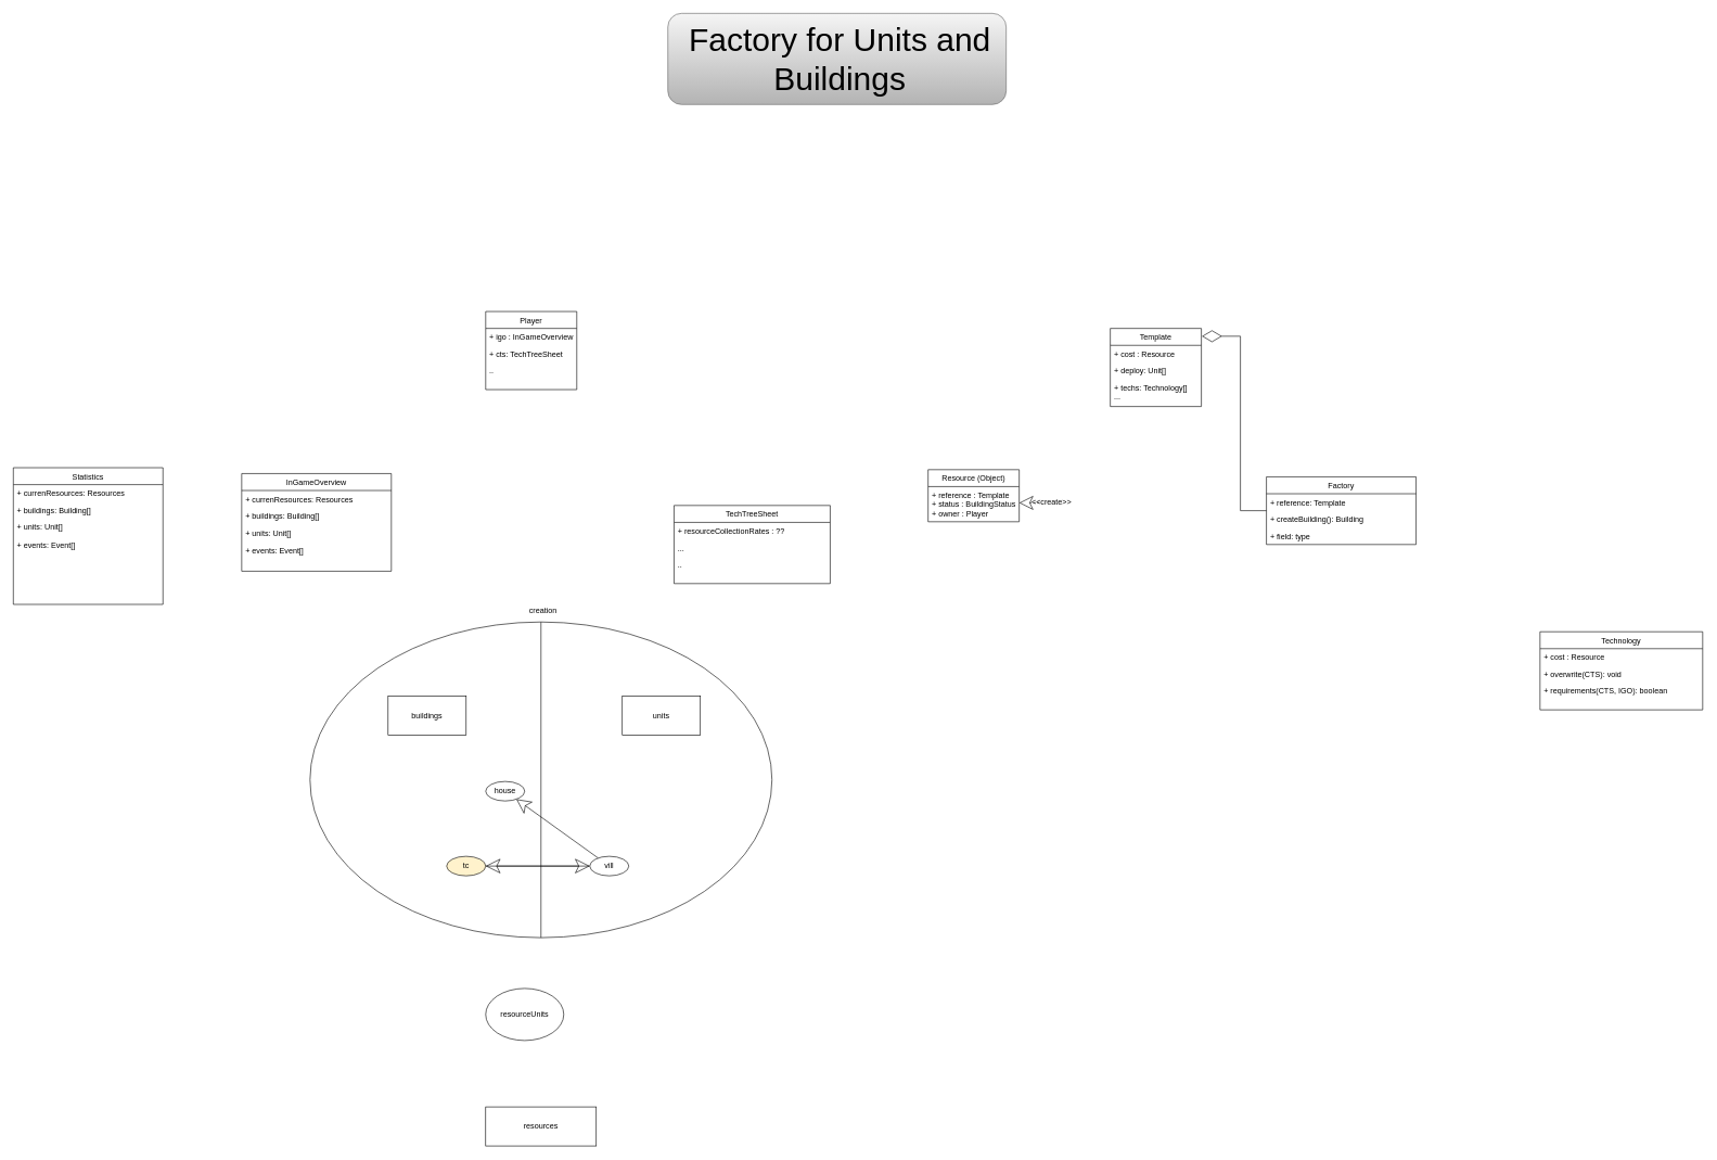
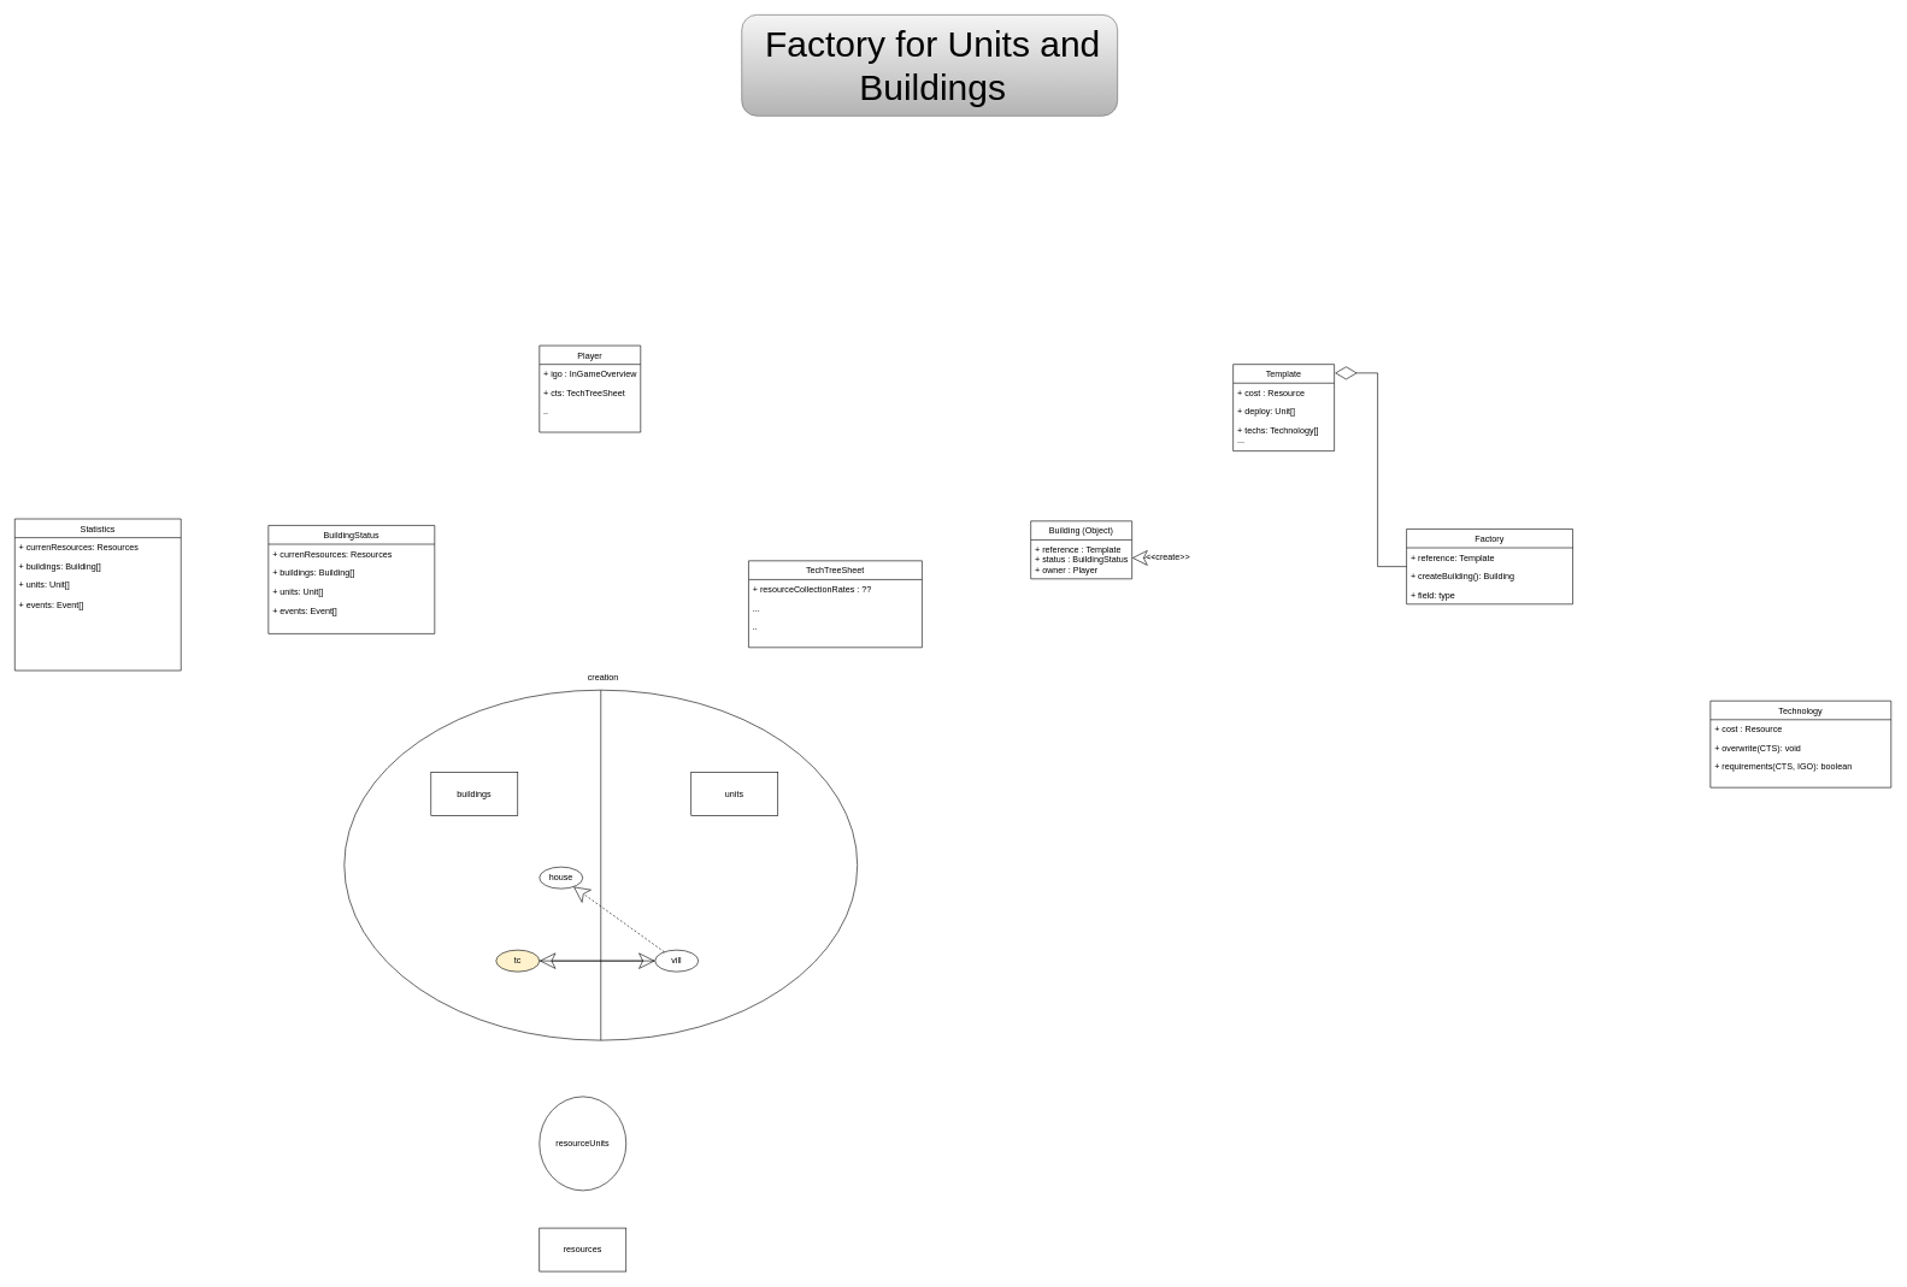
- <mxCell id="13" value="Resource (Object)" style="swimlane;fontStyle=0;childLayout=stackLayout;horizontal=1;startSize=26;fillColor=none;horizontalStack=0;resizeParent=1;resizeParentMax=0;resizeLast=0;collapsible=1;marginBottom=0;" vertex="1" parent="1"><mxGeometry x="1426" y="721" width="140" height="80" as="geometry" /></mxCell>
+ <mxCell id="13" value="Building (Object)" style="swimlane;fontStyle=0;childLayout=stackLayout;horizontal=1;startSize=26;fillColor=none;horizontalStack=0;resizeParent=1;resizeParentMax=0;resizeLast=0;collapsible=1;marginBottom=0;" vertex="1" parent="1"><mxGeometry x="1426" y="721" width="140" height="80" as="geometry" /></mxCell>
- <mxCell id="19" value="InGameOverview" style="swimlane;fontStyle=0;childLayout=stackLayout;horizontal=1;startSize=26;fillColor=none;horizontalStack=0;resizeParent=1;resizeParentMax=0;resizeLast=0;collapsible=1;marginBottom=0;" vertex="1" parent="1"><mxGeometry x="371" y="727" width="230" height="150" as="geometry" /></mxCell>
+ <mxCell id="19" value="BuildingStatus" style="swimlane;fontStyle=0;childLayout=stackLayout;horizontal=1;startSize=26;fillColor=none;horizontalStack=0;resizeParent=1;resizeParentMax=0;resizeLast=0;collapsible=1;marginBottom=0;" vertex="1" parent="1"><mxGeometry x="371" y="727" width="230" height="150" as="geometry" /></mxCell>
- <mxCell id="46" style="edgeStyle=none;rounded=0;orthogonalLoop=1;jettySize=auto;html=1;endArrow=classic;endFill=0;endSize=20;strokeWidth=1;" edge="1" parent="1" source="47" target="50"><mxGeometry relative="1" as="geometry" /></mxCell>
+ <mxCell id="46" style="edgeStyle=none;rounded=0;orthogonalLoop=1;jettySize=auto;html=1;endArrow=classic;endFill=0;endSize=20;strokeWidth=1;dashed=1;" edge="1" parent="1" source="47" target="50"><mxGeometry relative="1" as="geometry" /></mxCell>
- <mxCell id="44" value="resourceUnits" style="ellipse;whiteSpace=wrap;html=1;" vertex="1" parent="1"><mxGeometry x="746" y="1518" width="120" height="80" as="geometry" /></mxCell>
+ <mxCell id="44" value="resourceUnits" style="ellipse;whiteSpace=wrap;html=1;" vertex="1" parent="1"><mxGeometry x="746" y="1518" width="120" height="130" as="geometry" /></mxCell>
- <mxCell id="43" value="resources" style="rounded=0;whiteSpace=wrap;html=1;" vertex="1" parent="1"><mxGeometry x="746" y="1700" width="170" height="60" as="geometry" /></mxCell>
+ <mxCell id="43" value="resources" style="rounded=0;whiteSpace=wrap;html=1;" vertex="1" parent="1"><mxGeometry x="746" y="1700" width="120" height="60" as="geometry" /></mxCell>
